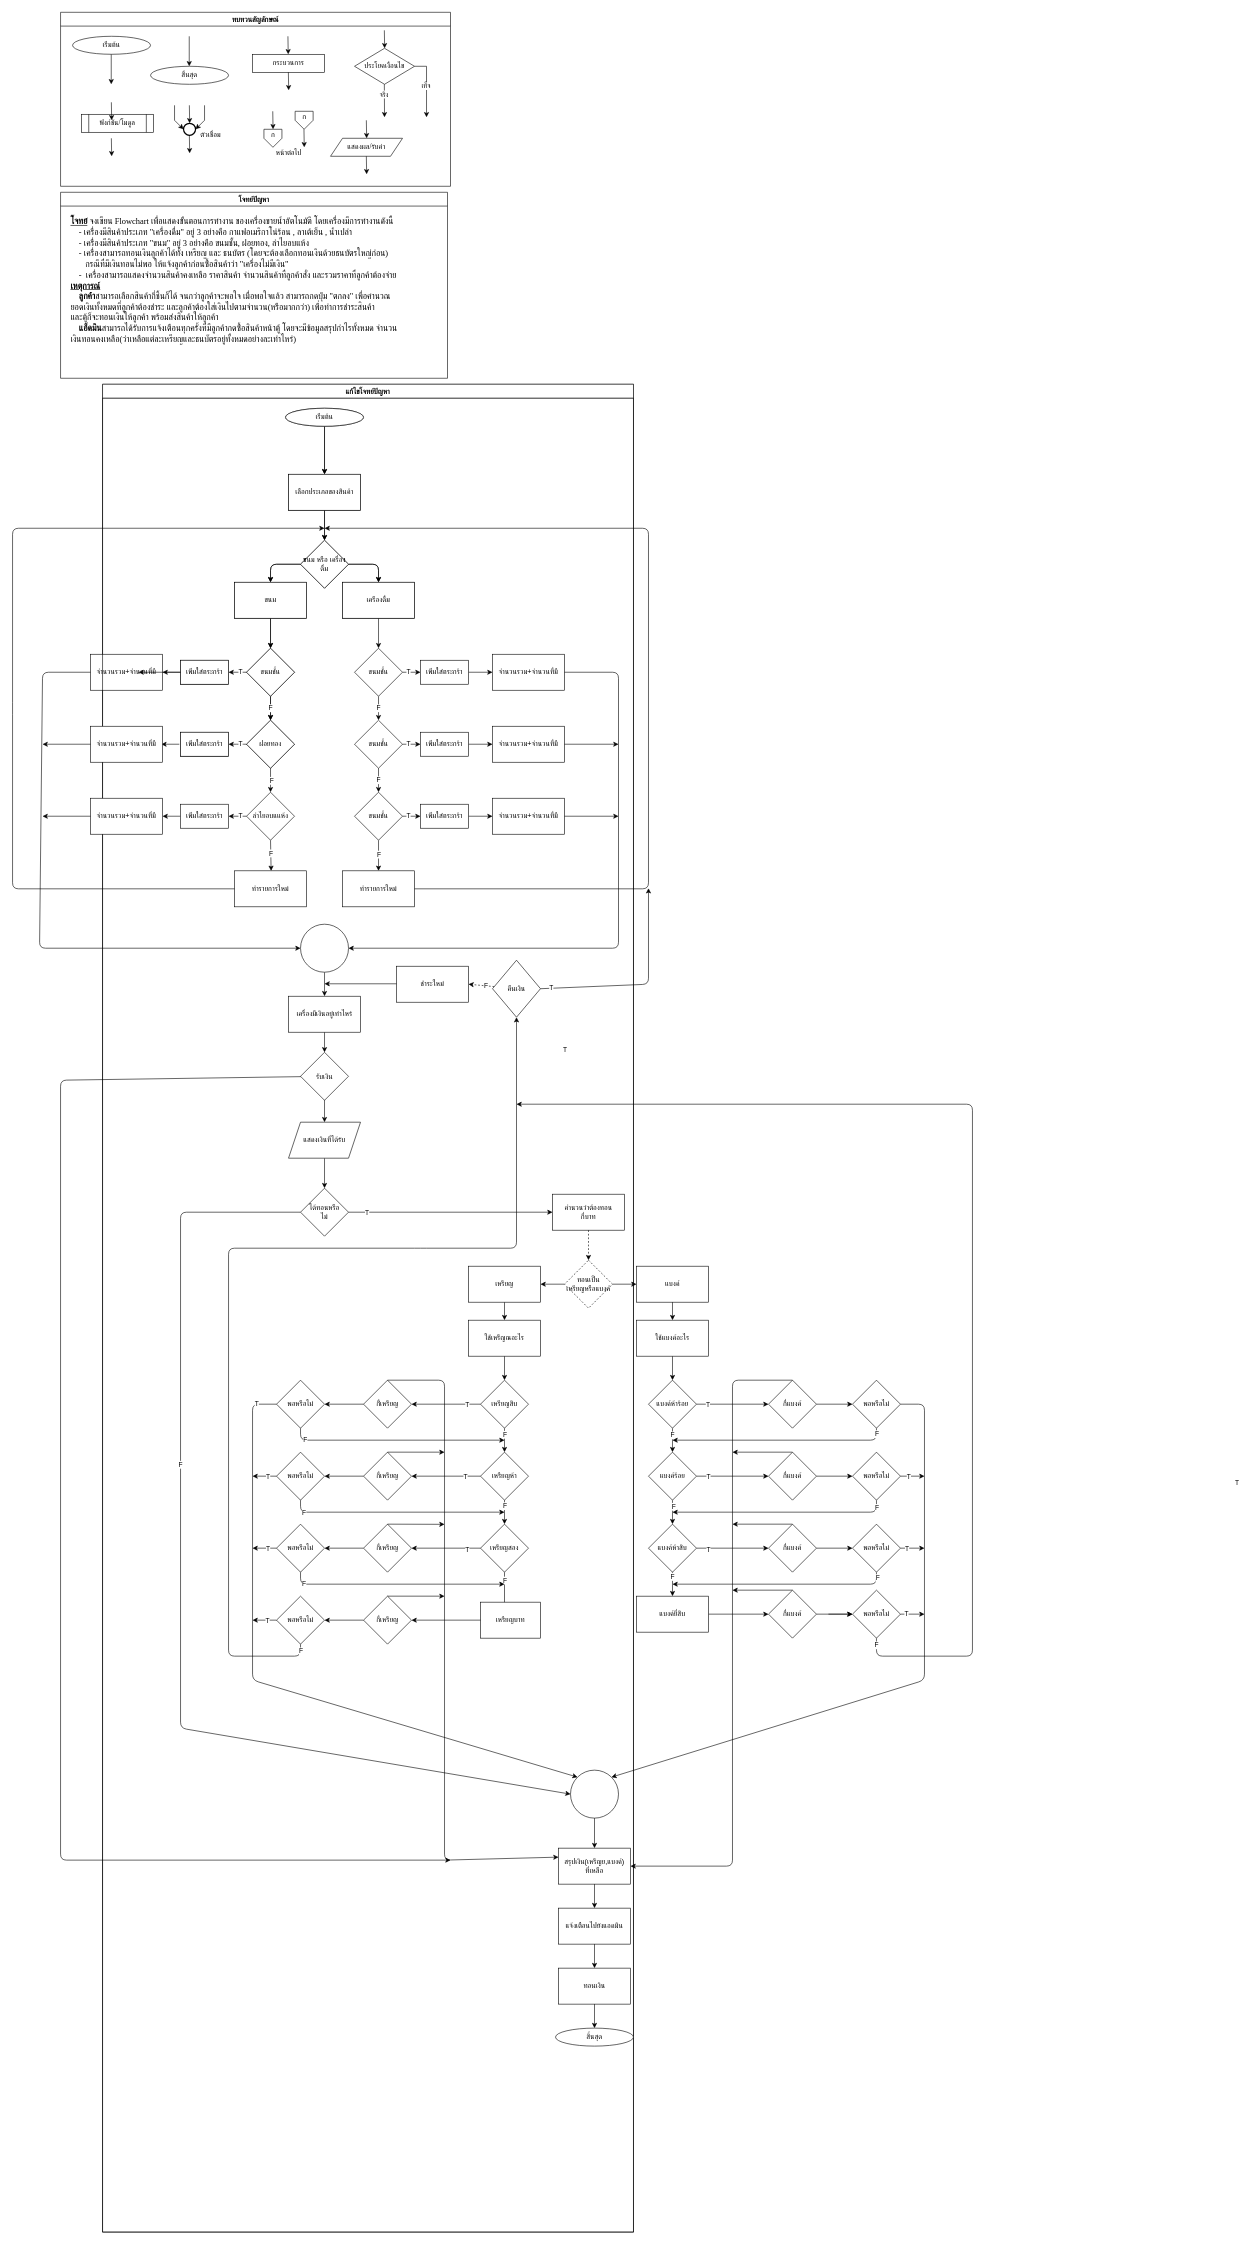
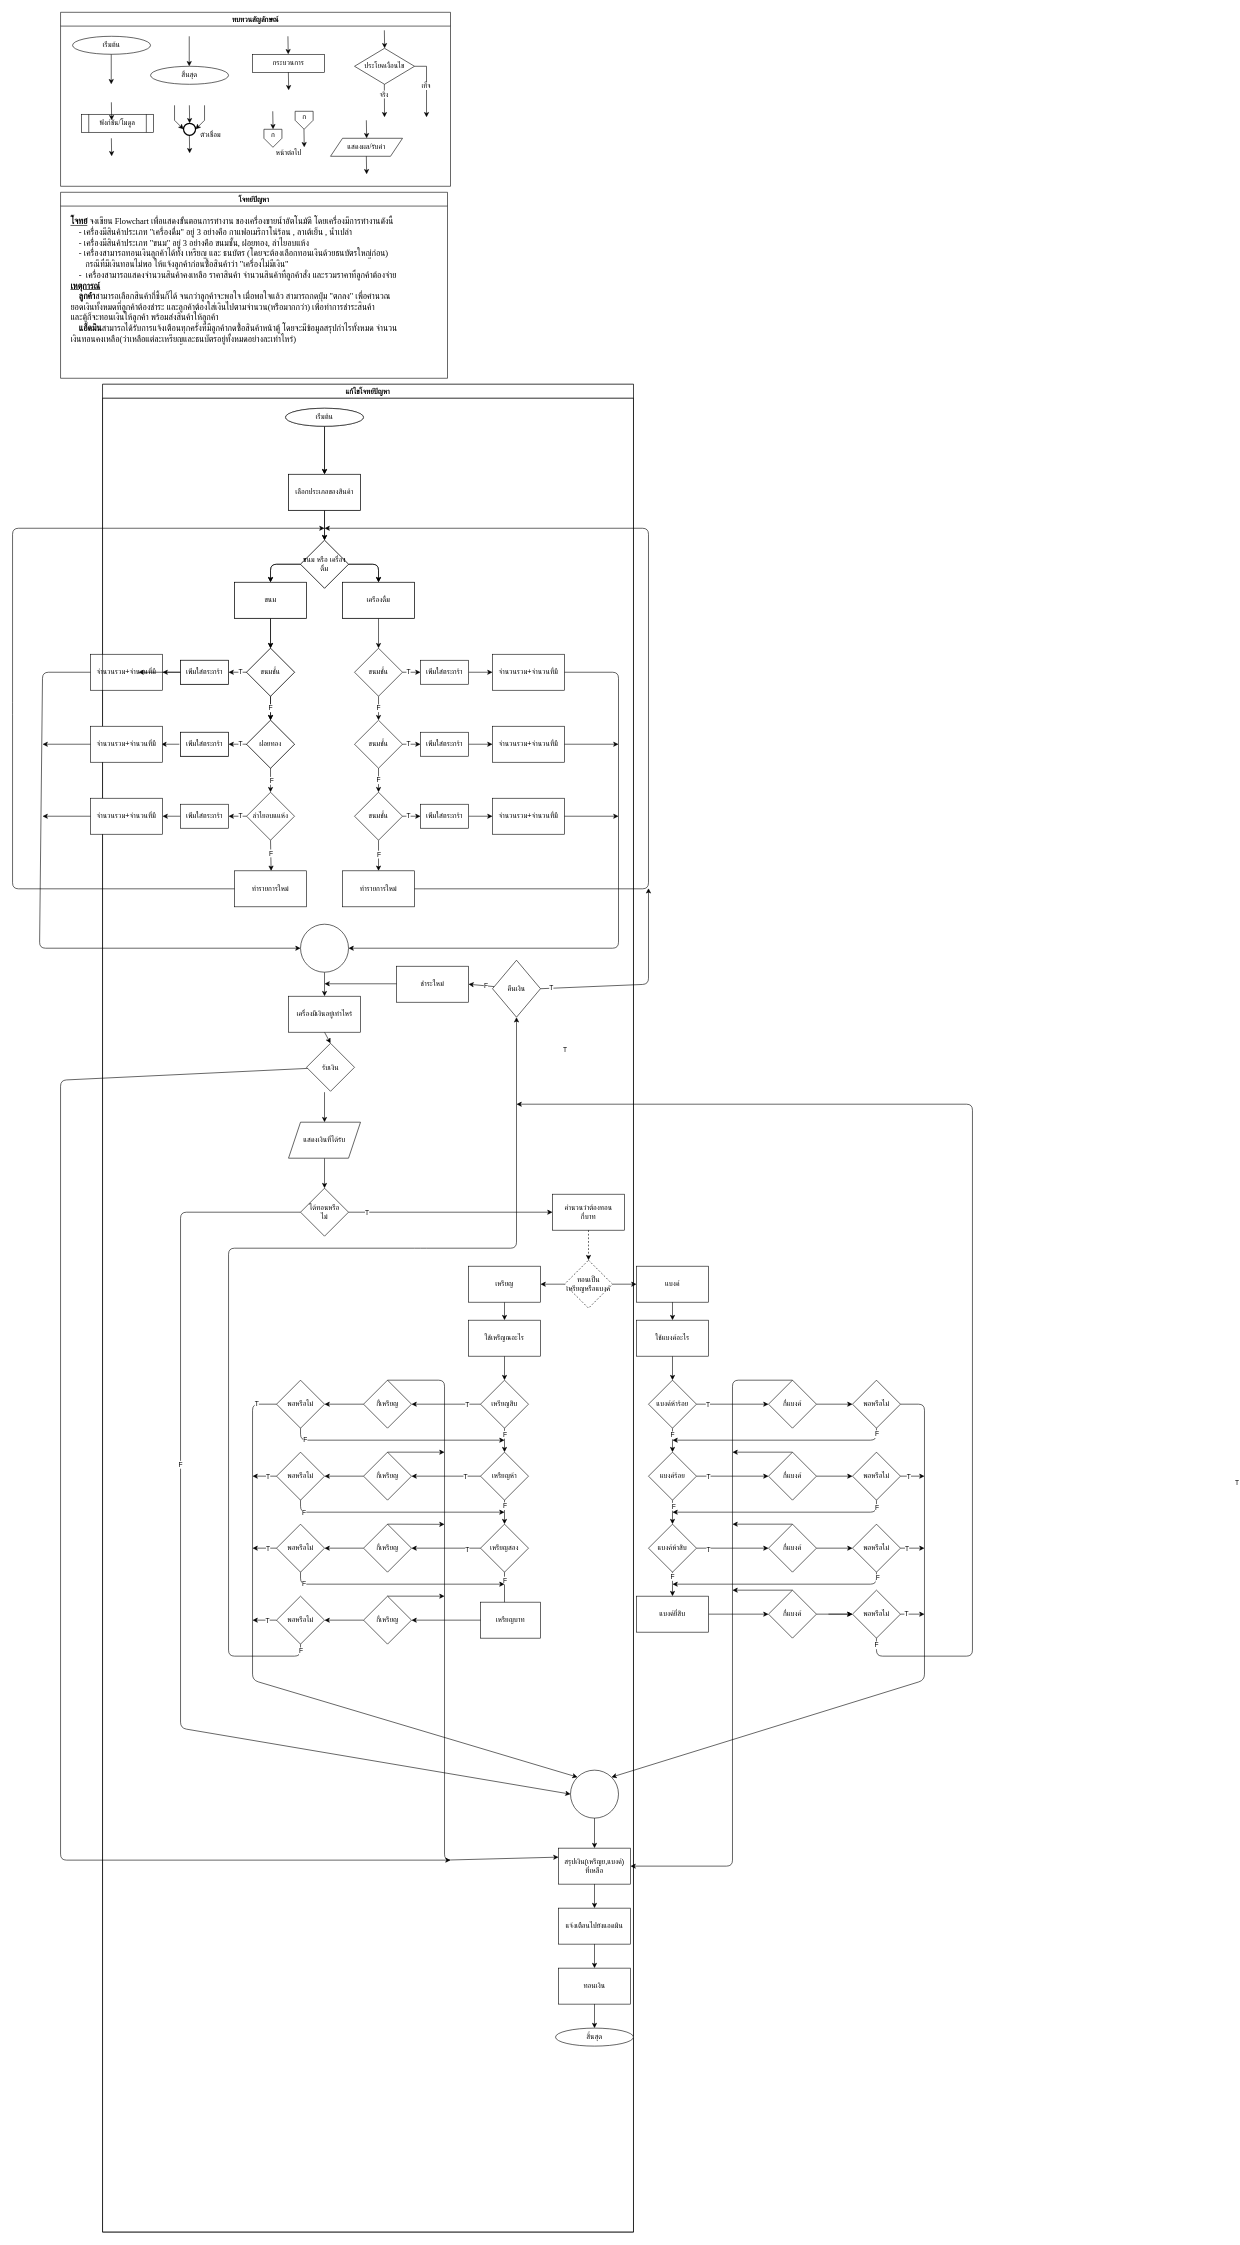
- <mxCell id="140" style="edgeStyle=none;html=1;entryX=1;entryY=0.5;entryDx=0;entryDy=0;dashed=1;" parent="52" source="142" target="143" edge="1"><mxGeometry relative="1" as="geometry" /></mxCell>
+ <mxCell id="140" style="edgeStyle=none;html=1;entryX=1;entryY=0.5;entryDx=0;entryDy=0;" parent="52" source="142" target="143" edge="1"><mxGeometry relative="1" as="geometry" /></mxCell>
- <mxCell id="162" value="รับเงิน" style="rhombus;whiteSpace=wrap;html=1;" vertex="1" parent="52"><mxGeometry x="330" y="1113.5" width="80" height="80" as="geometry" /></mxCell>
+ <mxCell id="162" value="รับเงิน" style="rhombus;whiteSpace=wrap;html=1;" vertex="1" parent="52"><mxGeometry x="340" y="1098.5" width="80" height="80" as="geometry" /></mxCell>
